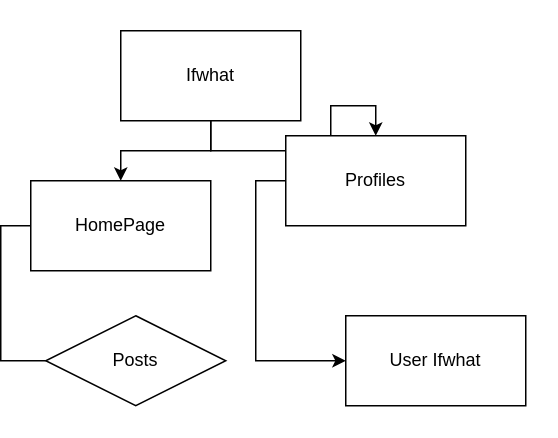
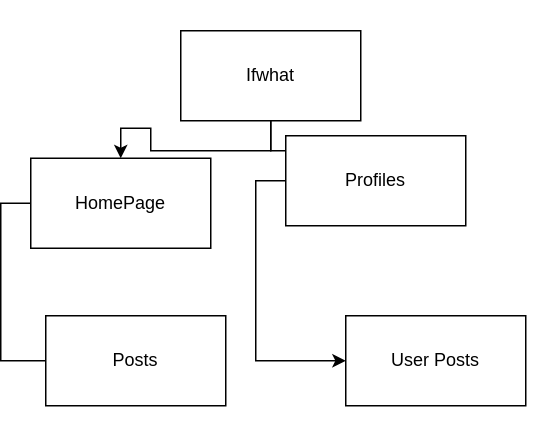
- <mxCell id="4" value="Ifwhat" style="rounded=0;whiteSpace=wrap;html=1;" vertex="1" parent="1"><mxGeometry x="80" y="20" width="120" height="60" as="geometry" /></mxCell>
+ <mxCell id="4" value="Ifwhat" style="rounded=0;whiteSpace=wrap;html=1;" vertex="1" parent="1"><mxGeometry x="120" y="20" width="120" height="60" as="geometry" /></mxCell>
- <mxCell id="6" value="HomePage" style="rounded=0;whiteSpace=wrap;html=1;" vertex="1" parent="1"><mxGeometry x="20" y="120" width="120" height="60" as="geometry" /></mxCell>
+ <mxCell id="6" value="HomePage" style="rounded=0;whiteSpace=wrap;html=1;" vertex="1" parent="1"><mxGeometry x="20" y="105" width="120" height="60" as="geometry" /></mxCell>
- <mxCell id="7" value="Posts" style="rhombus;whiteSpace=wrap;html=1;" vertex="1" parent="1"><mxGeometry x="30" y="210" width="120" height="60" as="geometry" /></mxCell>
+ <mxCell id="7" value="Posts" style="rounded=0;whiteSpace=wrap;html=1;" vertex="1" parent="1"><mxGeometry x="30" y="210" width="120" height="60" as="geometry" /></mxCell>
- <mxCell id="10" value="User Ifwhat" style="rounded=0;whiteSpace=wrap;html=1;" vertex="1" parent="1"><mxGeometry x="230" y="210" width="120" height="60" as="geometry" /></mxCell>
+ <mxCell id="10" value="User Posts" style="rounded=0;whiteSpace=wrap;html=1;" vertex="1" parent="1"><mxGeometry x="230" y="210" width="120" height="60" as="geometry" /></mxCell>
